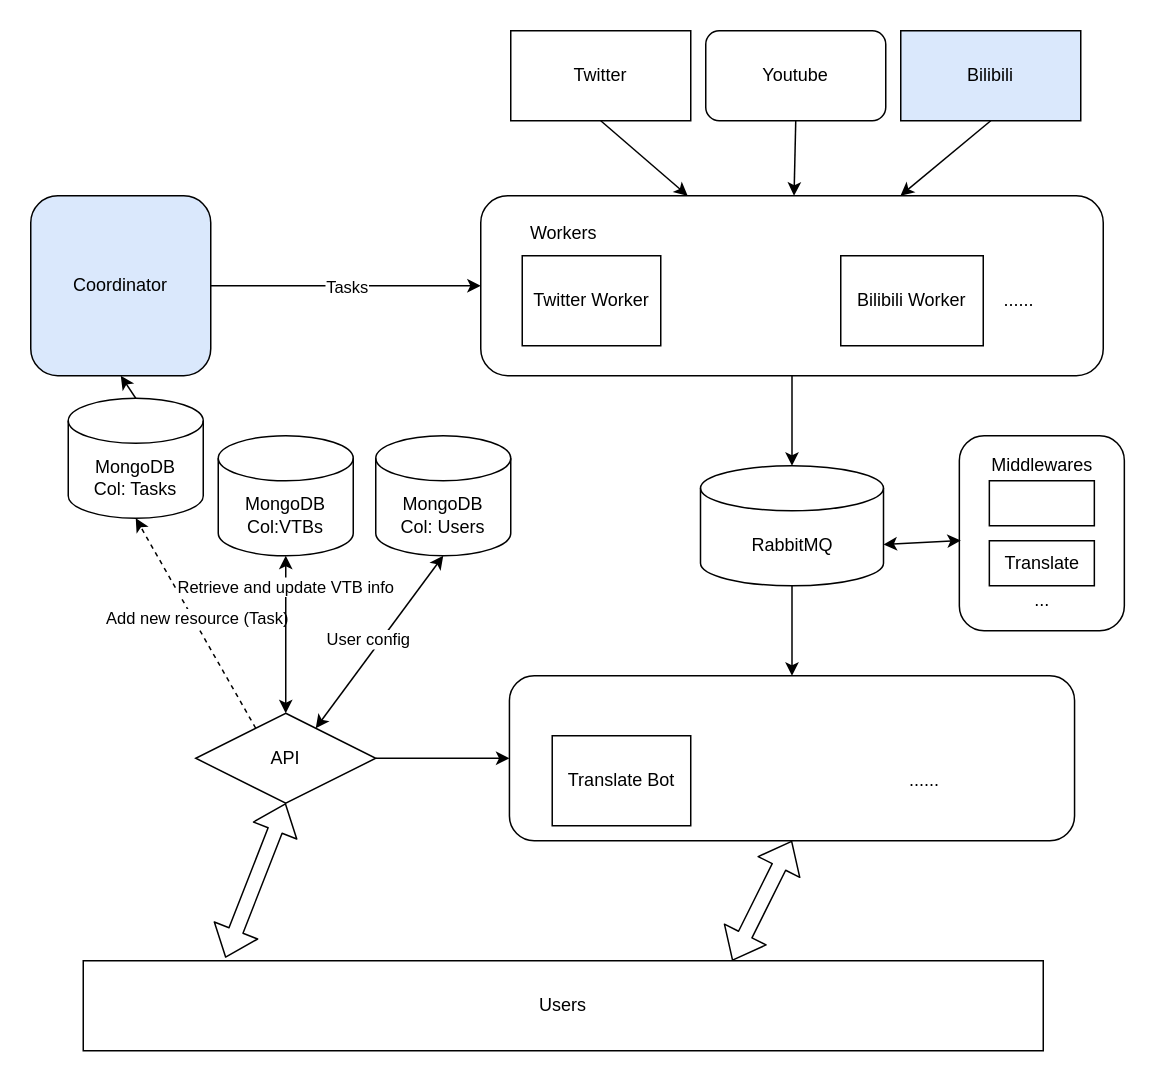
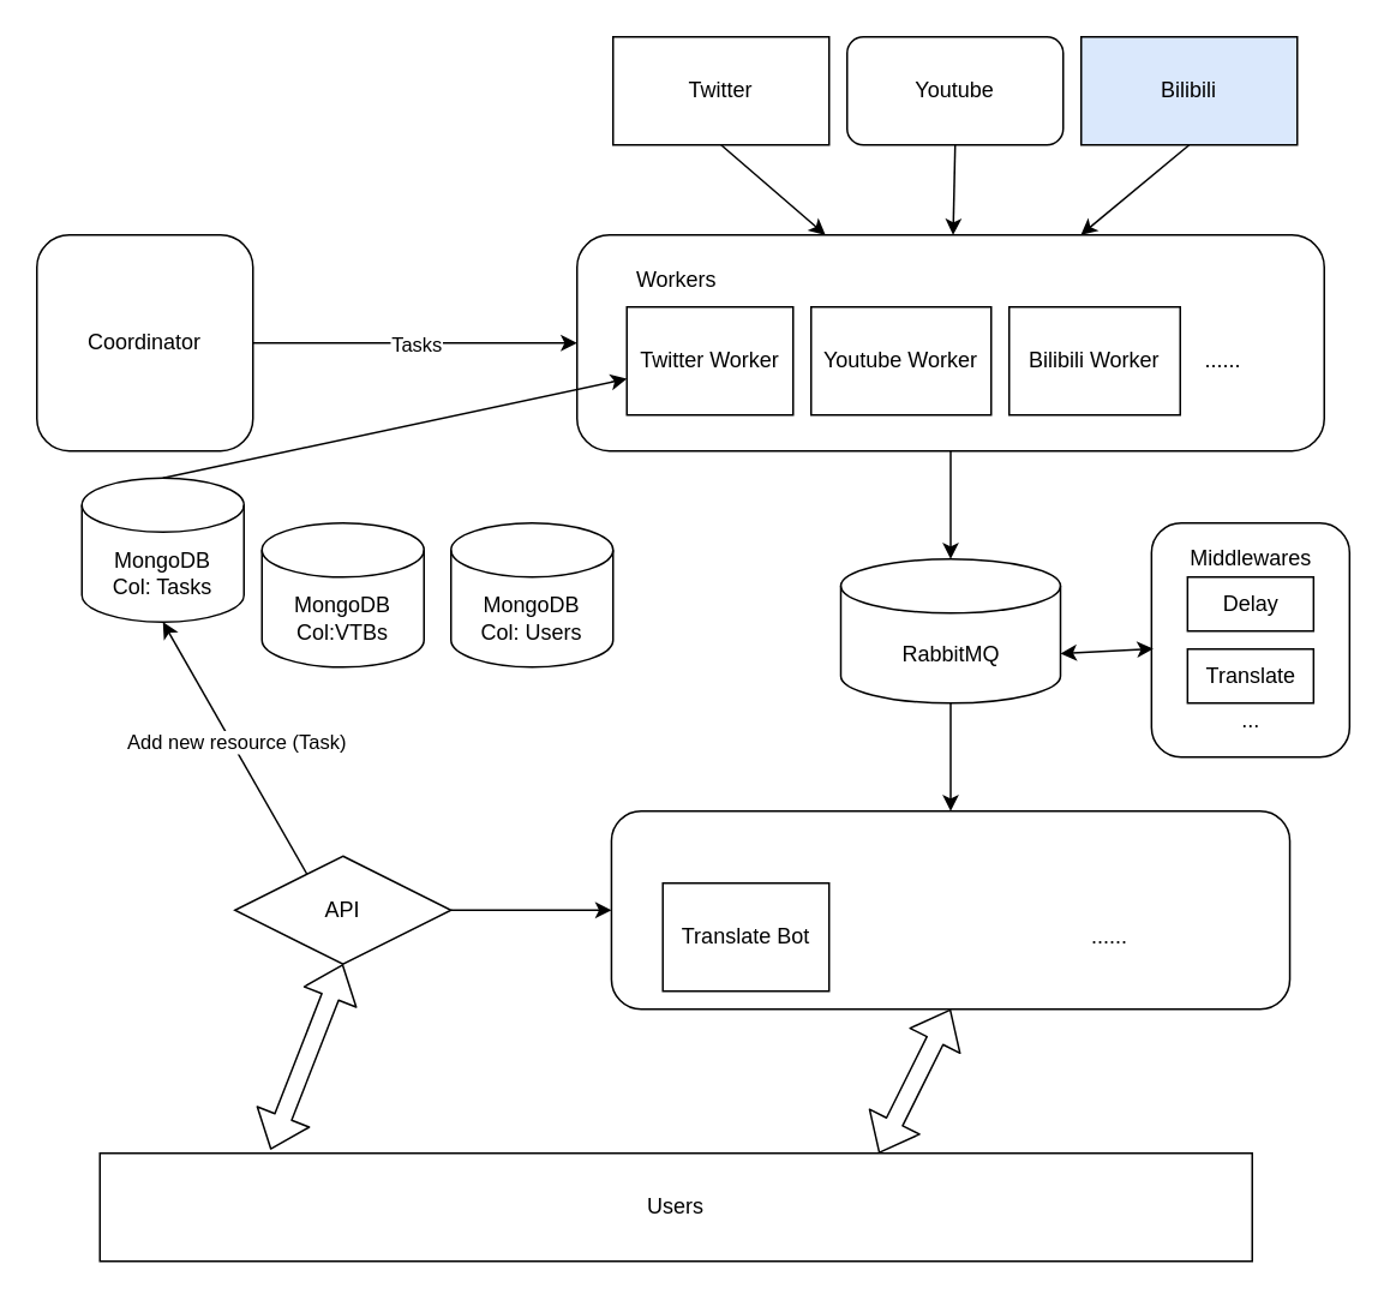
- <mxCell id="17" value="Coordinator" style="rounded=1;whiteSpace=wrap;html=1;fillColor=#dae8fc;" parent="1" vertex="1"><mxGeometry x="20" y="130" width="120" height="120" as="geometry" /></mxCell>
+ <mxCell id="17" value="Coordinator" style="rounded=1;whiteSpace=wrap;html=1;" parent="1" vertex="1"><mxGeometry x="20" y="130" width="120" height="120" as="geometry" /></mxCell>
+ <mxCell id="11" value="Youtube Worker" style="rounded=0;whiteSpace=wrap;html=1;" parent="8" vertex="1"><mxGeometry x="130" y="40" width="100" height="60" as="geometry" /></mxCell>
- <mxCell id="25" style="edgeStyle=none;html=1;exitX=0.5;exitY=0;exitDx=0;exitDy=0;exitPerimeter=0;entryX=0.5;entryY=1;entryDx=0;entryDy=0;" parent="1" source="26" target="17" edge="1"><mxGeometry relative="1" as="geometry" /></mxCell>
+ <mxCell id="25" style="edgeStyle=none;html=1;exitX=0.5;exitY=0;exitDx=0;exitDy=0;exitPerimeter=0;" parent="1" source="26" target="10" edge="1"><mxGeometry relative="1" as="geometry" /></mxCell>
+ <mxCell id="44" value="Delay" style="text;html=1;align=center;verticalAlign=middle;resizable=0;points=[];autosize=1;strokeColor=none;fillColor=none;" parent="39" vertex="1"><mxGeometry x="30" y="35" width="50" height="20" as="geometry" /></mxCell>
- <mxCell id="37" value="" style="endArrow=classic;startArrow=classic;html=1;entryX=0.5;entryY=1;entryDx=0;entryDy=0;entryPerimeter=0;exitX=0.5;exitY=0;exitDx=0;exitDy=0;" parent="1" source="30" target="27" edge="1"><mxGeometry width="50" height="50" relative="1" as="geometry"><mxPoint x="390" y="430" as="sourcePoint" /><mxPoint x="440" y="380" as="targetPoint" /></mxGeometry></mxCell>
- <mxCell id="38" value="Retrieve and update VTB info" style="edgeLabel;html=1;align=center;verticalAlign=middle;resizable=0;points=[];" parent="37" vertex="1" connectable="0"><mxGeometry x="0.619" y="1" relative="1" as="geometry"><mxPoint as="offset" /></mxGeometry></mxCell>
- <mxCell id="35" value="" style="endArrow=classic;startArrow=classic;html=1;entryX=0.5;entryY=1;entryDx=0;entryDy=0;entryPerimeter=0;exitX=0.75;exitY=0;exitDx=0;exitDy=0;" parent="1" source="30" target="34" edge="1"><mxGeometry width="50" height="50" relative="1" as="geometry"><mxPoint x="390" y="430" as="sourcePoint" /><mxPoint x="440" y="380" as="targetPoint" /></mxGeometry></mxCell>
- <mxCell id="36" value="User config" style="edgeLabel;html=1;align=center;verticalAlign=middle;resizable=0;points=[];" parent="35" vertex="1" connectable="0"><mxGeometry x="-0.114" y="-1" relative="1" as="geometry"><mxPoint x="-4" y="-9" as="offset" /></mxGeometry></mxCell>
- <mxCell id="29" value="Add new resource (Task)" style="edgeStyle=none;html=1;exitX=0.25;exitY=0;exitDx=0;exitDy=0;entryX=0.5;entryY=1;entryDx=0;entryDy=0;entryPerimeter=0;dashed=1;" parent="1" source="30" target="26" edge="1"><mxGeometry x="0.03" y="-2" relative="1" as="geometry"><mxPoint as="offset" /></mxGeometry></mxCell>
+ <mxCell id="29" value="Add new resource (Task)" style="edgeStyle=none;html=1;exitX=0.25;exitY=0;exitDx=0;exitDy=0;entryX=0.5;entryY=1;entryDx=0;entryDy=0;entryPerimeter=0;" parent="1" source="30" target="26" edge="1"><mxGeometry x="0.03" y="-2" relative="1" as="geometry"><mxPoint as="offset" /></mxGeometry></mxCell>
